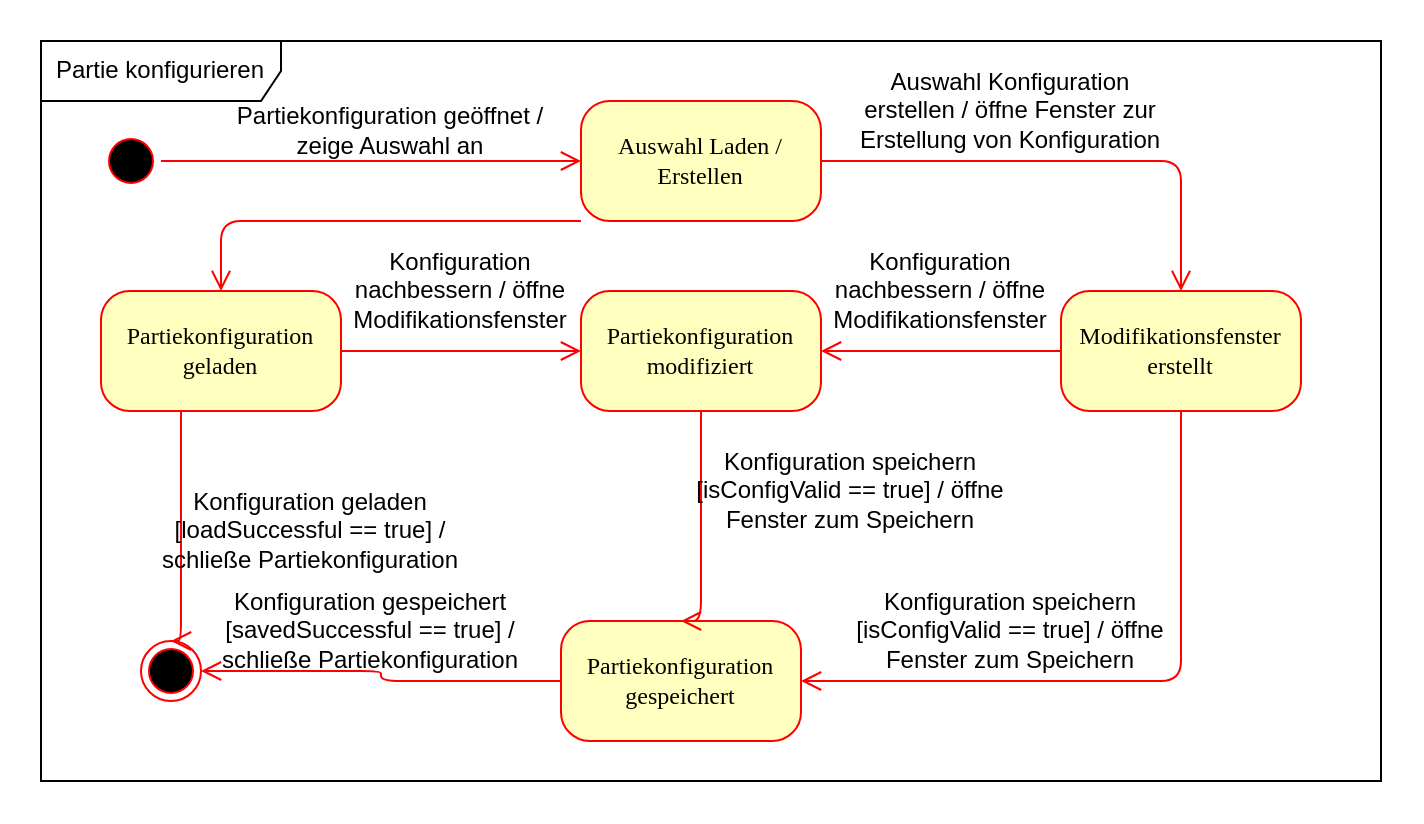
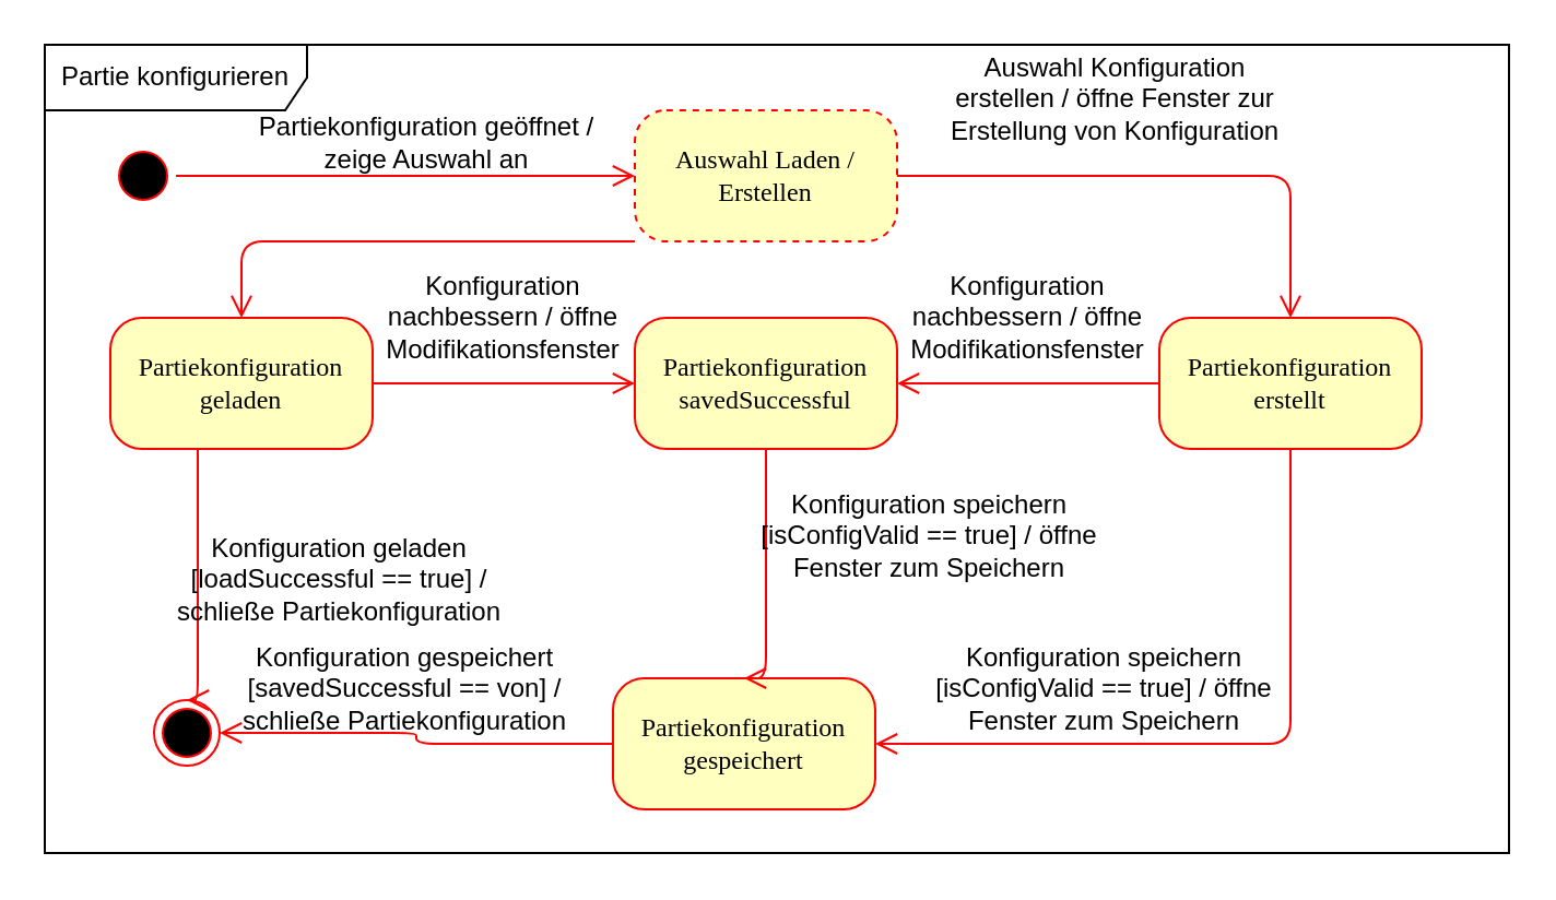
- <mxCell id="19" value="Auswahl Konfiguration erstellen / öffne Fenster zur Erstellung von Konfiguration" style="text;html=1;strokeColor=none;fillColor=none;align=center;verticalAlign=middle;whiteSpace=wrap;rounded=0;" vertex="1" parent="1"><mxGeometry x="420" y="40" width="170" height="30" as="geometry" /></mxCell>
+ <mxCell id="19" value="Auswahl Konfiguration erstellen / öffne Fenster zur Erstellung von Konfiguration" style="text;html=1;strokeColor=none;fillColor=none;align=center;verticalAlign=middle;whiteSpace=wrap;rounded=0;" vertex="1" parent="1"><mxGeometry x="425" y="30" width="170" height="30" as="geometry" /></mxCell>
- <mxCell id="3" value="Auswahl Laden / Erstellen" style="rounded=1;whiteSpace=wrap;html=1;arcSize=24;fillColor=#ffffc0;strokeColor=#ff0000;shadow=0;comic=0;labelBackgroundColor=none;fontFamily=Verdana;fontSize=12;fontColor=#000000;align=center;" vertex="1" parent="1"><mxGeometry x="290" y="50" width="120" height="60" as="geometry" /></mxCell>
+ <mxCell id="3" value="Auswahl Laden / Erstellen" style="rounded=1;whiteSpace=wrap;html=1;arcSize=24;fillColor=#ffffc0;strokeColor=#ff0000;shadow=0;comic=0;labelBackgroundColor=none;fontFamily=Verdana;fontSize=12;fontColor=#000000;align=center;dashed=1;" vertex="1" parent="1"><mxGeometry x="290" y="50" width="120" height="60" as="geometry" /></mxCell>
- <mxCell id="12" value="Partiekonfiguration modifiziert" style="rounded=1;whiteSpace=wrap;html=1;arcSize=24;fillColor=#ffffc0;strokeColor=#ff0000;shadow=0;comic=0;labelBackgroundColor=none;fontFamily=Verdana;fontSize=12;fontColor=#000000;align=center;" vertex="1" parent="1"><mxGeometry x="290" y="145" width="120" height="60" as="geometry" /></mxCell>
+ <mxCell id="12" value="Partiekonfiguration savedSuccessful" style="rounded=1;whiteSpace=wrap;html=1;arcSize=24;fillColor=#ffffc0;strokeColor=#ff0000;shadow=0;comic=0;labelBackgroundColor=none;fontFamily=Verdana;fontSize=12;fontColor=#000000;align=center;" vertex="1" parent="1"><mxGeometry x="290" y="145" width="120" height="60" as="geometry" /></mxCell>
- <mxCell id="7" value="Modifikationsfenster erstellt" style="rounded=1;whiteSpace=wrap;html=1;arcSize=24;fillColor=#ffffc0;strokeColor=#ff0000;shadow=0;comic=0;labelBackgroundColor=none;fontFamily=Verdana;fontSize=12;fontColor=#000000;align=center;" vertex="1" parent="1"><mxGeometry x="530" y="145" width="120" height="60" as="geometry" /></mxCell>
+ <mxCell id="7" value="Partiekonfiguration erstellt" style="rounded=1;whiteSpace=wrap;html=1;arcSize=24;fillColor=#ffffc0;strokeColor=#ff0000;shadow=0;comic=0;labelBackgroundColor=none;fontFamily=Verdana;fontSize=12;fontColor=#000000;align=center;" vertex="1" parent="1"><mxGeometry x="530" y="145" width="120" height="60" as="geometry" /></mxCell>
- <mxCell id="21" value="Konfiguration gespeichert [savedSuccessful == true] / schließe Partiekonfiguration" style="text;html=1;strokeColor=none;fillColor=none;align=center;verticalAlign=middle;whiteSpace=wrap;rounded=0;" vertex="1" parent="1"><mxGeometry x="100" y="300" width="170" height="30" as="geometry" /></mxCell>
+ <mxCell id="21" value="Konfiguration gespeichert [savedSuccessful == von] / schließe Partiekonfiguration" style="text;html=1;strokeColor=none;fillColor=none;align=center;verticalAlign=middle;whiteSpace=wrap;rounded=0;" vertex="1" parent="1"><mxGeometry x="100" y="300" width="170" height="30" as="geometry" /></mxCell>
